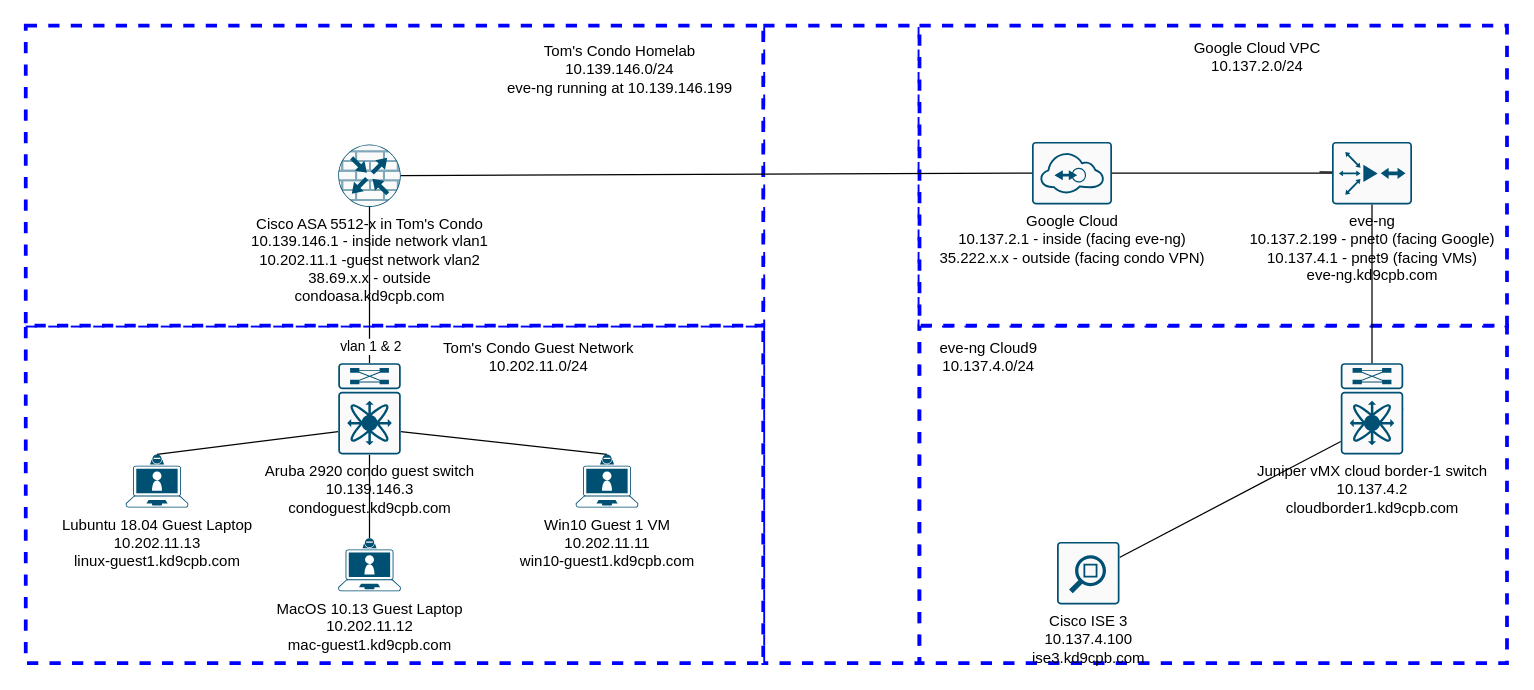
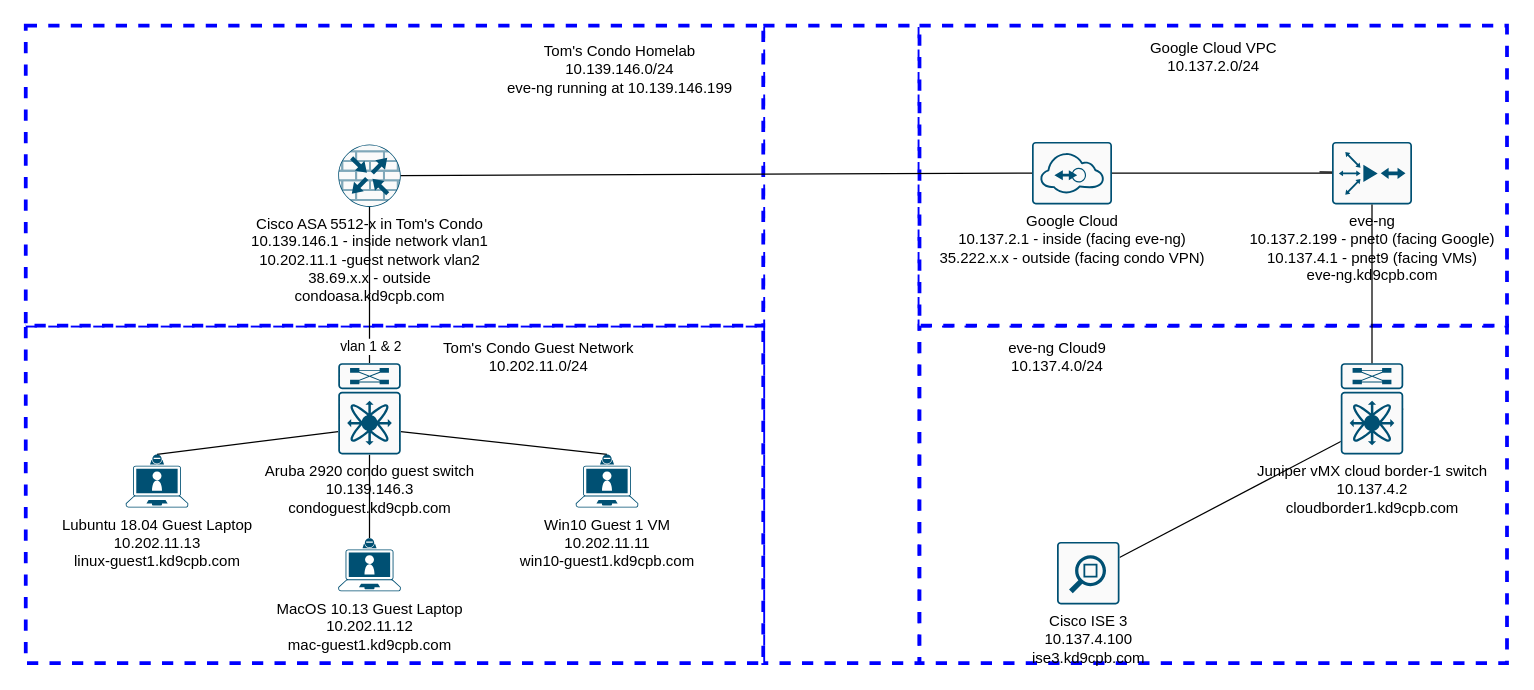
- <mxCell id="25" value="Google Cloud VPC&lt;br&gt;10.137.2.0/24" style="text;html=1;align=center;verticalAlign=middle;resizable=0;points=[];autosize=1;" vertex="1" parent="1"><mxGeometry x="945" y="30" width="120" height="30" as="geometry" /></mxCell>
+ <mxCell id="25" value="Google Cloud VPC&lt;br&gt;10.137.2.0/24" style="text;html=1;align=center;verticalAlign=middle;resizable=0;points=[];autosize=1;" vertex="1" parent="1"><mxGeometry x="910" y="30" width="120" height="30" as="geometry" /></mxCell>
- <mxCell id="29" value="eve-ng Cloud9&lt;br&gt;10.137.4.0/24" style="text;html=1;align=center;verticalAlign=middle;resizable=0;points=[];autosize=1;" vertex="1" parent="1"><mxGeometry x="745" y="270" width="90" height="30" as="geometry" /></mxCell>
+ <mxCell id="29" value="eve-ng Cloud9&lt;br&gt;10.137.4.0/24" style="text;html=1;align=center;verticalAlign=middle;resizable=0;points=[];autosize=1;" vertex="1" parent="1"><mxGeometry x="800" y="270" width="90" height="30" as="geometry" /></mxCell>
